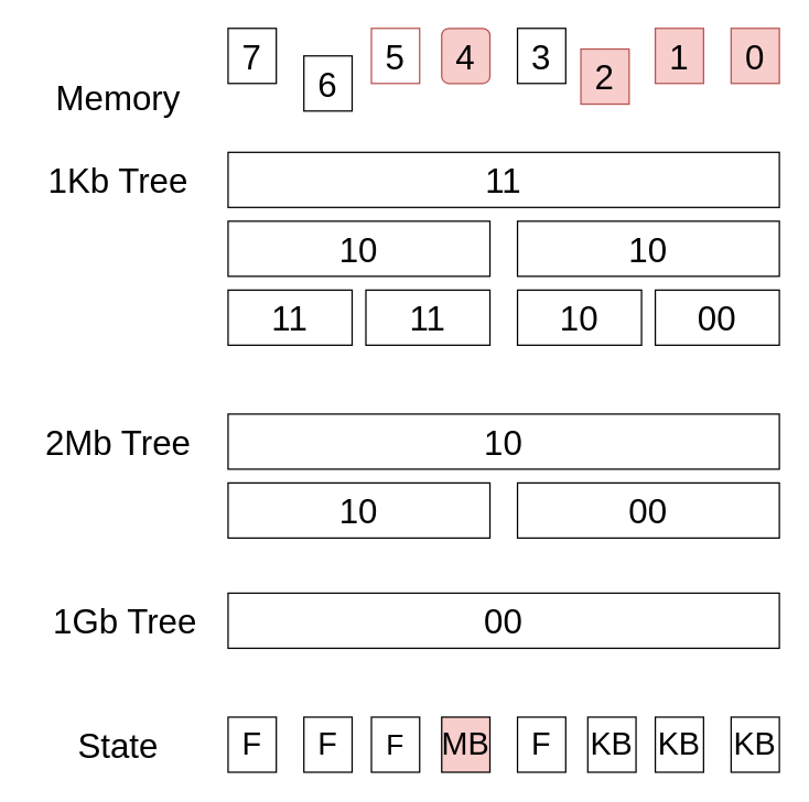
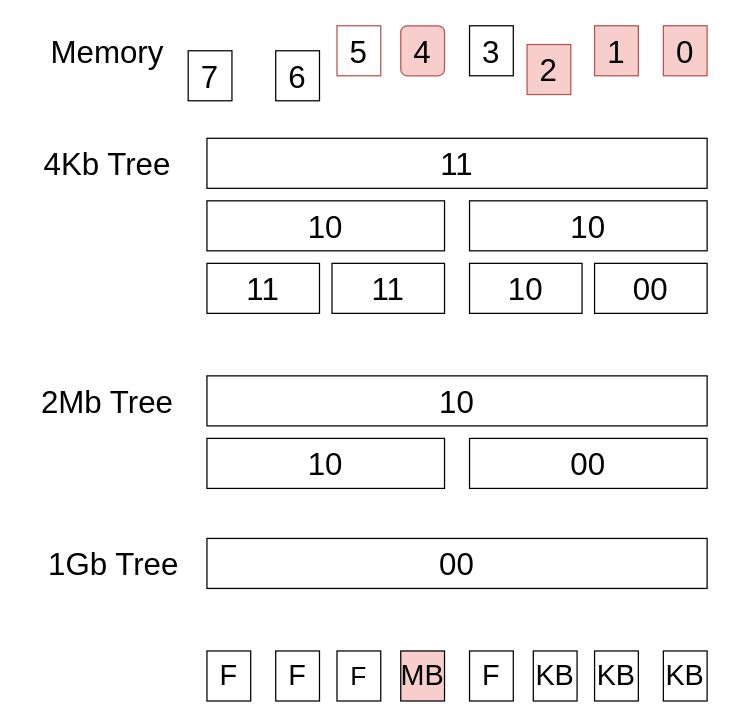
- <mxCell id="16" value="&lt;font style=&quot;font-size: 25px;&quot;&gt;7&lt;/font&gt;" style="rounded=0;whiteSpace=wrap;html=1;" parent="1" vertex="1"><mxGeometry x="165" y="20" width="35" height="40" as="geometry" /></mxCell>
+ <mxCell id="16" value="&lt;font style=&quot;font-size: 25px;&quot;&gt;7&lt;/font&gt;" style="rounded=0;whiteSpace=wrap;html=1;" parent="1" vertex="1"><mxGeometry x="150" y="40" width="35" height="40" as="geometry" /></mxCell>
- <mxCell id="17" value="Memory" style="text;html=1;align=center;verticalAlign=middle;resizable=0;points=[];autosize=1;strokeColor=none;fillColor=none;fontSize=25;" parent="1" vertex="1"><mxGeometry x="30" y="50" width="110" height="40" as="geometry" /></mxCell>
+ <mxCell id="17" value="Memory" style="text;html=1;align=center;verticalAlign=middle;resizable=0;points=[];autosize=1;strokeColor=none;fillColor=none;fontSize=25;" parent="1" vertex="1"><mxGeometry x="30" y="20" width="110" height="40" as="geometry" /></mxCell>
- <mxCell id="9" value="1Kb Tree" style="text;html=1;align=center;verticalAlign=middle;resizable=0;points=[];autosize=1;strokeColor=none;fillColor=none;fontSize=25;" parent="1" vertex="1"><mxGeometry x="25" y="110" width="120" height="40" as="geometry" /></mxCell>
+ <mxCell id="9" value="4Kb Tree" style="text;html=1;align=center;verticalAlign=middle;resizable=0;points=[];autosize=1;strokeColor=none;fillColor=none;fontSize=25;" parent="1" vertex="1"><mxGeometry x="25" y="110" width="120" height="40" as="geometry" /></mxCell>
- <mxCell id="26" value="State" style="text;html=1;align=center;verticalAlign=middle;resizable=0;points=[];autosize=1;strokeColor=none;fillColor=none;fontSize=25;" parent="1" vertex="1"><mxGeometry x="45" y="520" width="80" height="40" as="geometry" /></mxCell>
